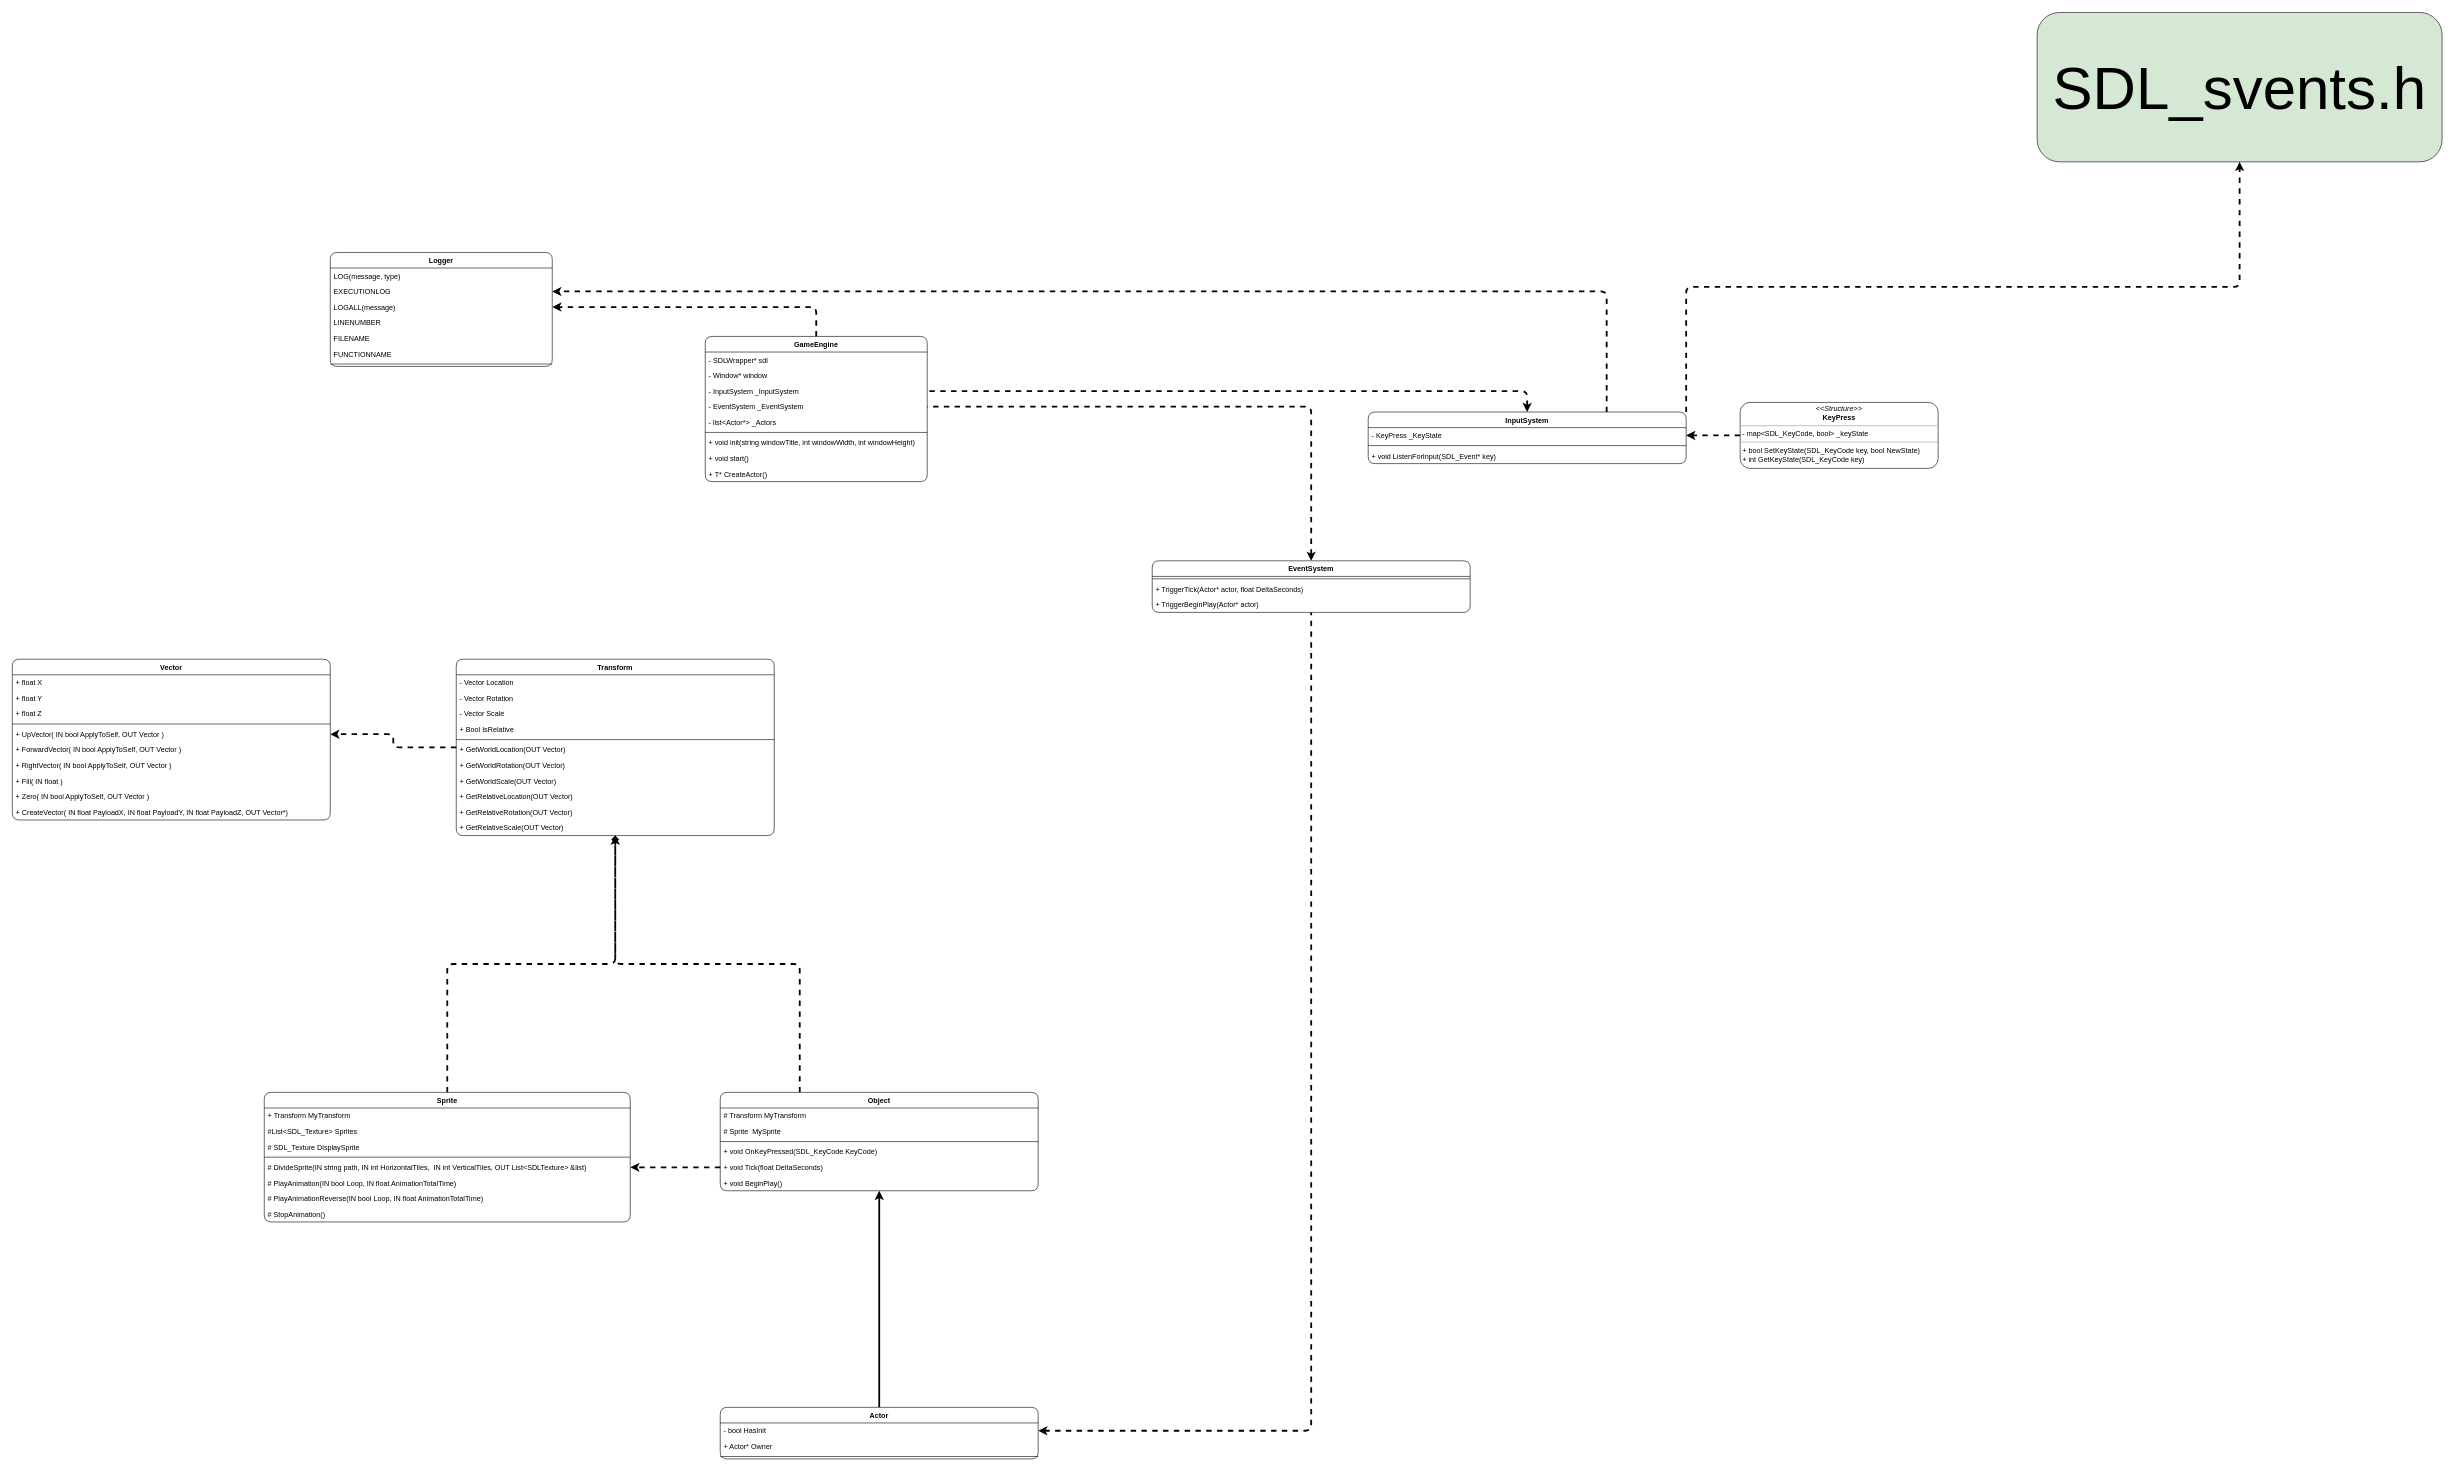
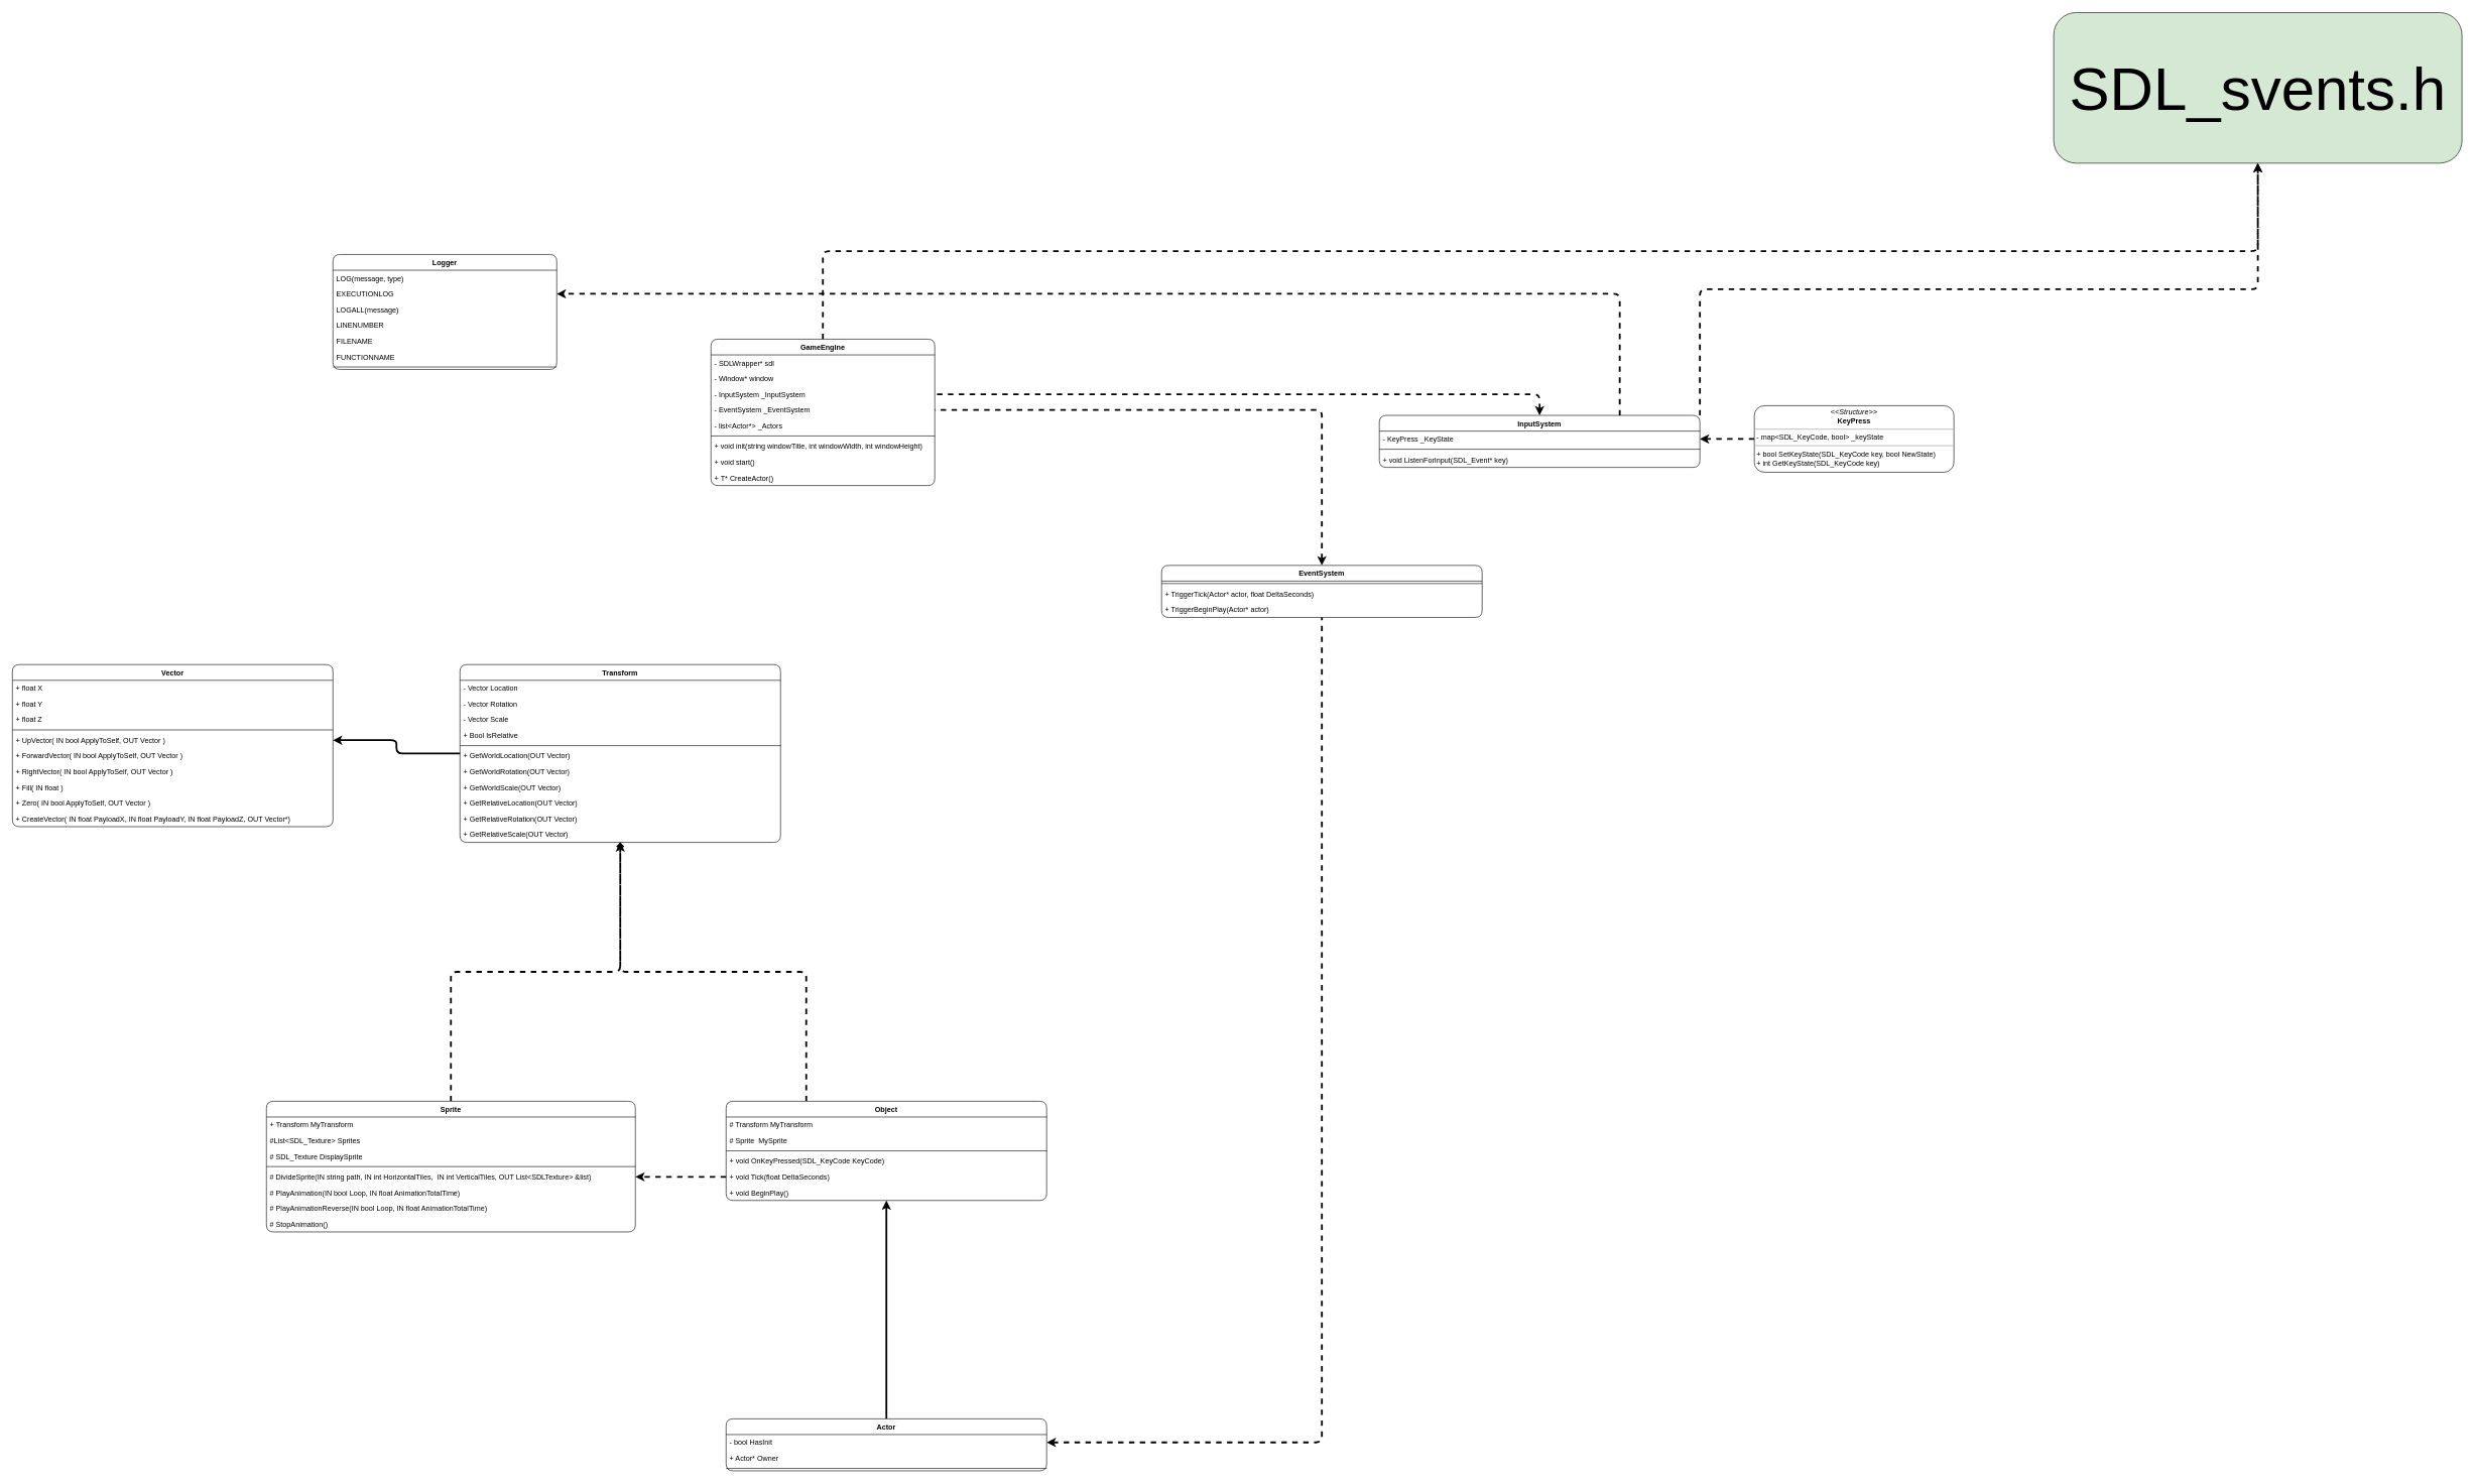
- <mxCell id="2" style="edgeStyle=orthogonalEdgeStyle;rounded=1;orthogonalLoop=1;jettySize=auto;html=1;exitX=0.5;exitY=0;exitDx=0;exitDy=0;dashed=1;strokeWidth=3;entryX=1;entryY=0.5;entryDx=0;entryDy=0;" parent="1" source="3" target="25" edge="1"><mxGeometry relative="1" as="geometry" /></mxCell>
+ <mxCell id="2" style="edgeStyle=orthogonalEdgeStyle;rounded=1;orthogonalLoop=1;jettySize=auto;html=1;exitX=0.5;exitY=0;exitDx=0;exitDy=0;dashed=1;strokeWidth=3;" parent="1" source="3" target="84" edge="1"><mxGeometry relative="1" as="geometry" /></mxCell>
- <mxCell id="59" style="edgeStyle=orthogonalEdgeStyle;rounded=1;orthogonalLoop=1;jettySize=auto;html=1;entryX=1;entryY=0.5;entryDx=0;entryDy=0;dashed=1;strokeWidth=3;" edge="1" parent="1" source="60" target="53"><mxGeometry relative="1" as="geometry" /></mxCell>
+ <mxCell id="59" style="edgeStyle=orthogonalEdgeStyle;rounded=1;orthogonalLoop=1;jettySize=auto;html=1;entryX=1;entryY=0.5;entryDx=0;entryDy=0;dashed=0;strokeWidth=3;" edge="1" parent="1" source="60" target="53"><mxGeometry relative="1" as="geometry" /></mxCell>
